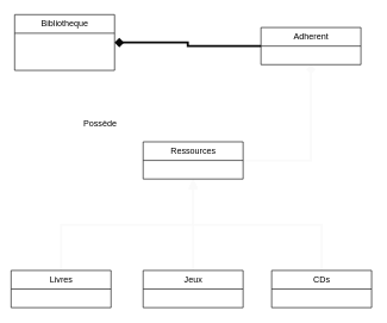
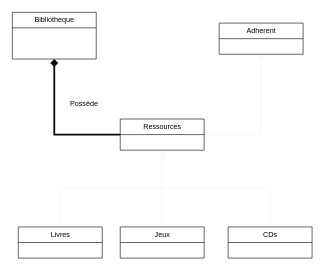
- <mxCell id="4" style="edgeStyle=orthogonalEdgeStyle;rounded=0;orthogonalLoop=1;jettySize=auto;html=1;entryX=1;entryY=0.5;entryDx=0;entryDy=0;endArrow=diamond;endFill=1;strokeColor=#0A0A0A;strokeWidth=3;exitX=0;exitY=0.5;exitDx=0;exitDy=0;" edge="1" parent="1" source="10" target="9"><mxGeometry relative="1" as="geometry"><mxPoint x="370" y="68" as="sourcePoint" /><mxPoint x="170" y="68" as="targetPoint" /></mxGeometry></mxCell>
+ <mxCell id="2" style="edgeStyle=orthogonalEdgeStyle;rounded=0;orthogonalLoop=1;jettySize=auto;html=1;entryX=0.5;entryY=1;entryDx=0;entryDy=0;strokeColor=#0A0A0A;endArrow=diamond;endFill=1;strokeWidth=3;exitX=0;exitY=0.5;exitDx=0;exitDy=0;" edge="1" parent="1" source="11" target="9"><mxGeometry relative="1" as="geometry"><mxPoint x="190" y="258" as="sourcePoint" /><mxPoint x="110" y="98" as="targetPoint" /></mxGeometry></mxCell>
- <mxCell id="12" value="Livres" style="swimlane;fontStyle=0;childLayout=stackLayout;horizontal=1;startSize=26;fillColor=none;horizontalStack=0;resizeParent=1;resizeParentMax=0;resizeLast=0;collapsible=1;marginBottom=0;html=1;" vertex="1" parent="1"><mxGeometry x="15" y="378" width="140" height="52" as="geometry" /></mxCell>
+ <mxCell id="12" value="Livres" style="swimlane;fontStyle=0;childLayout=stackLayout;horizontal=1;startSize=26;fillColor=none;horizontalStack=0;resizeParent=1;resizeParentMax=0;resizeLast=0;collapsible=1;marginBottom=0;html=1;" vertex="1" parent="1"><mxGeometry x="30" y="378" width="140" height="52" as="geometry" /></mxCell>
